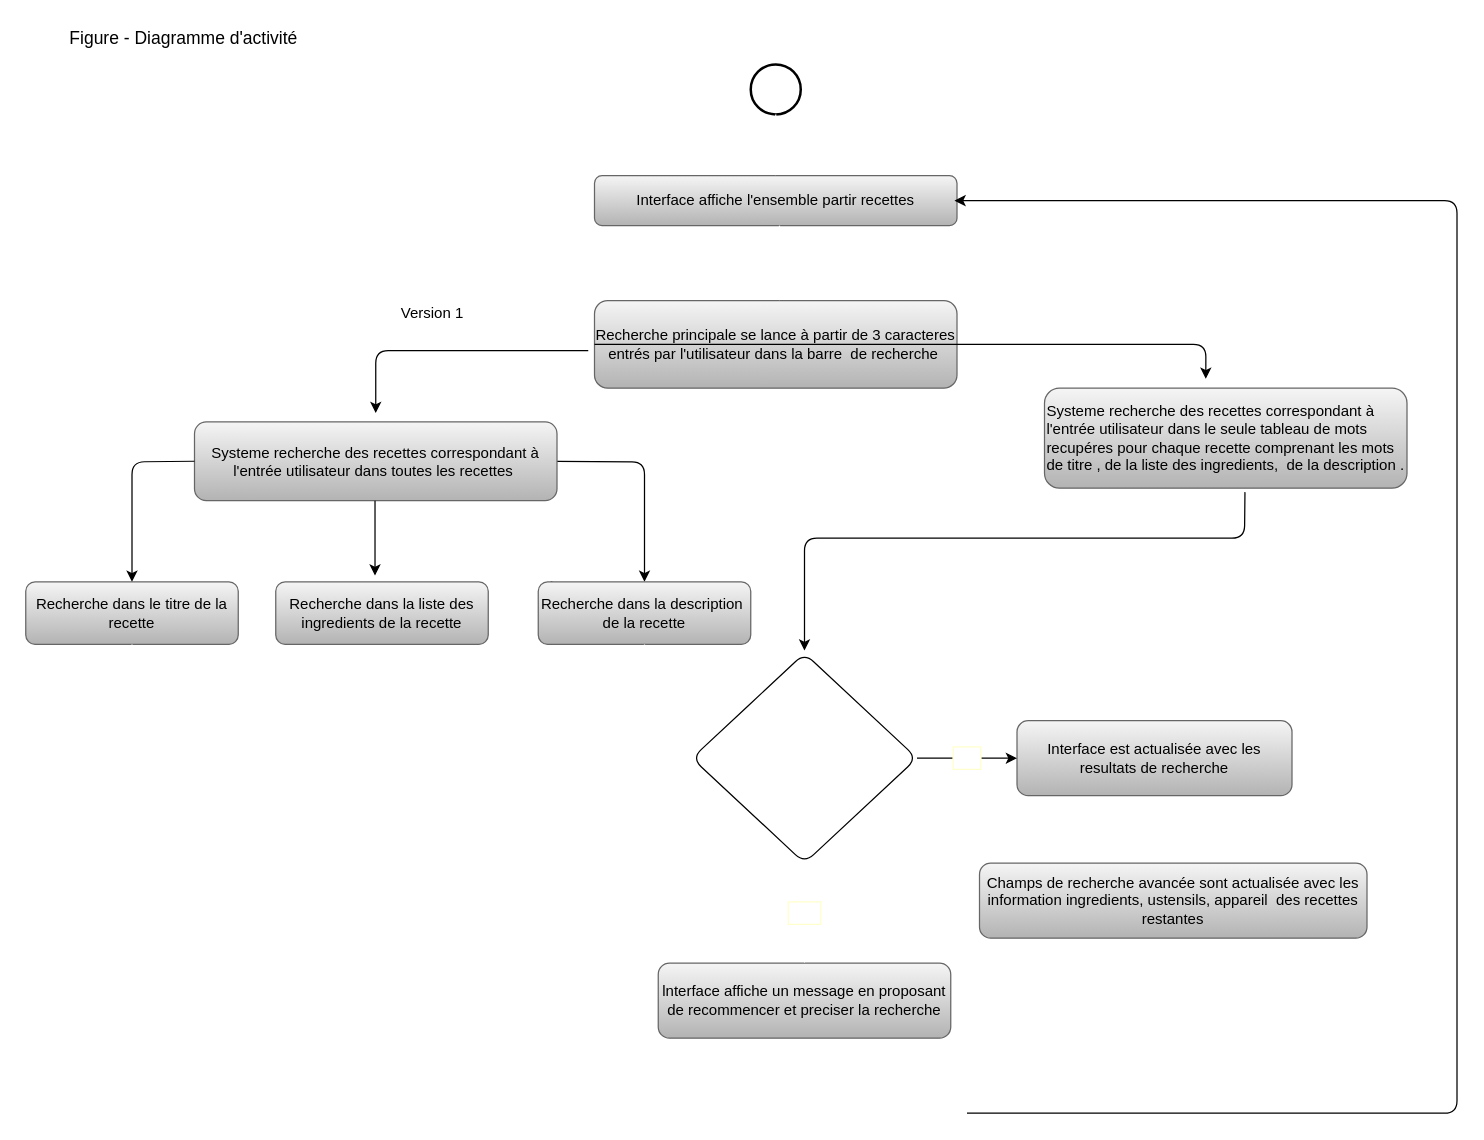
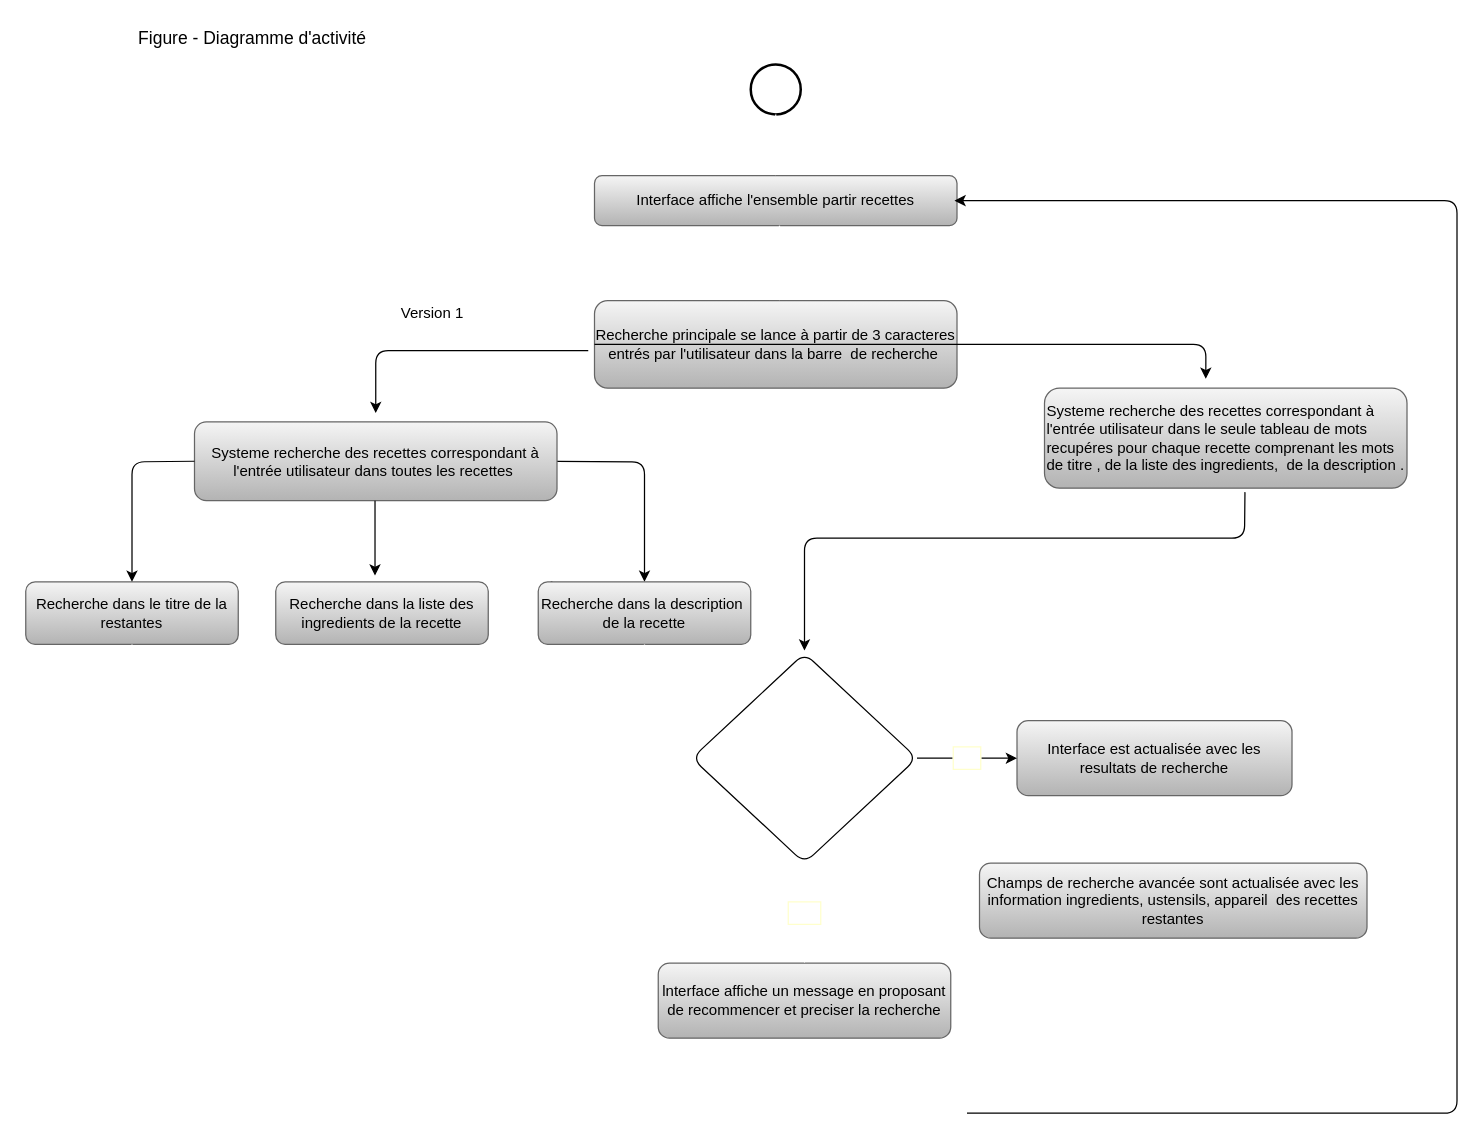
- <mxCell id="7" value="Figure - Diagramme d'activité&amp;nbsp;" style="text;html=1;align=center;verticalAlign=middle;resizable=0;points=[];autosize=1;strokeColor=none;fillColor=none;fontSize=14;" parent="1" vertex="1"><mxGeometry x="48" y="20" width="200" height="20" as="geometry" /></mxCell>
+ <mxCell id="7" value="Figure - Diagramme d'activité&amp;nbsp;" style="text;html=1;align=center;verticalAlign=middle;resizable=0;points=[];autosize=1;strokeColor=none;fillColor=none;fontSize=14;" parent="1" vertex="1"><mxGeometry x="103" y="20" width="200" height="20" as="geometry" /></mxCell>
- <mxCell id="16" value="Recherche dans le titre de la recette" style="rounded=1;whiteSpace=wrap;html=1;fillColor=#f5f5f5;strokeColor=#666666;gradientColor=#b3b3b3;fontColor=#000000;" parent="1" vertex="1"><mxGeometry x="20" y="465" width="170" height="50" as="geometry" /></mxCell>
+ <mxCell id="16" value="Recherche dans le titre de la restantes" style="rounded=1;whiteSpace=wrap;html=1;fillColor=#f5f5f5;strokeColor=#666666;gradientColor=#b3b3b3;fontColor=#000000;" parent="1" vertex="1"><mxGeometry x="20" y="465" width="170" height="50" as="geometry" /></mxCell>
